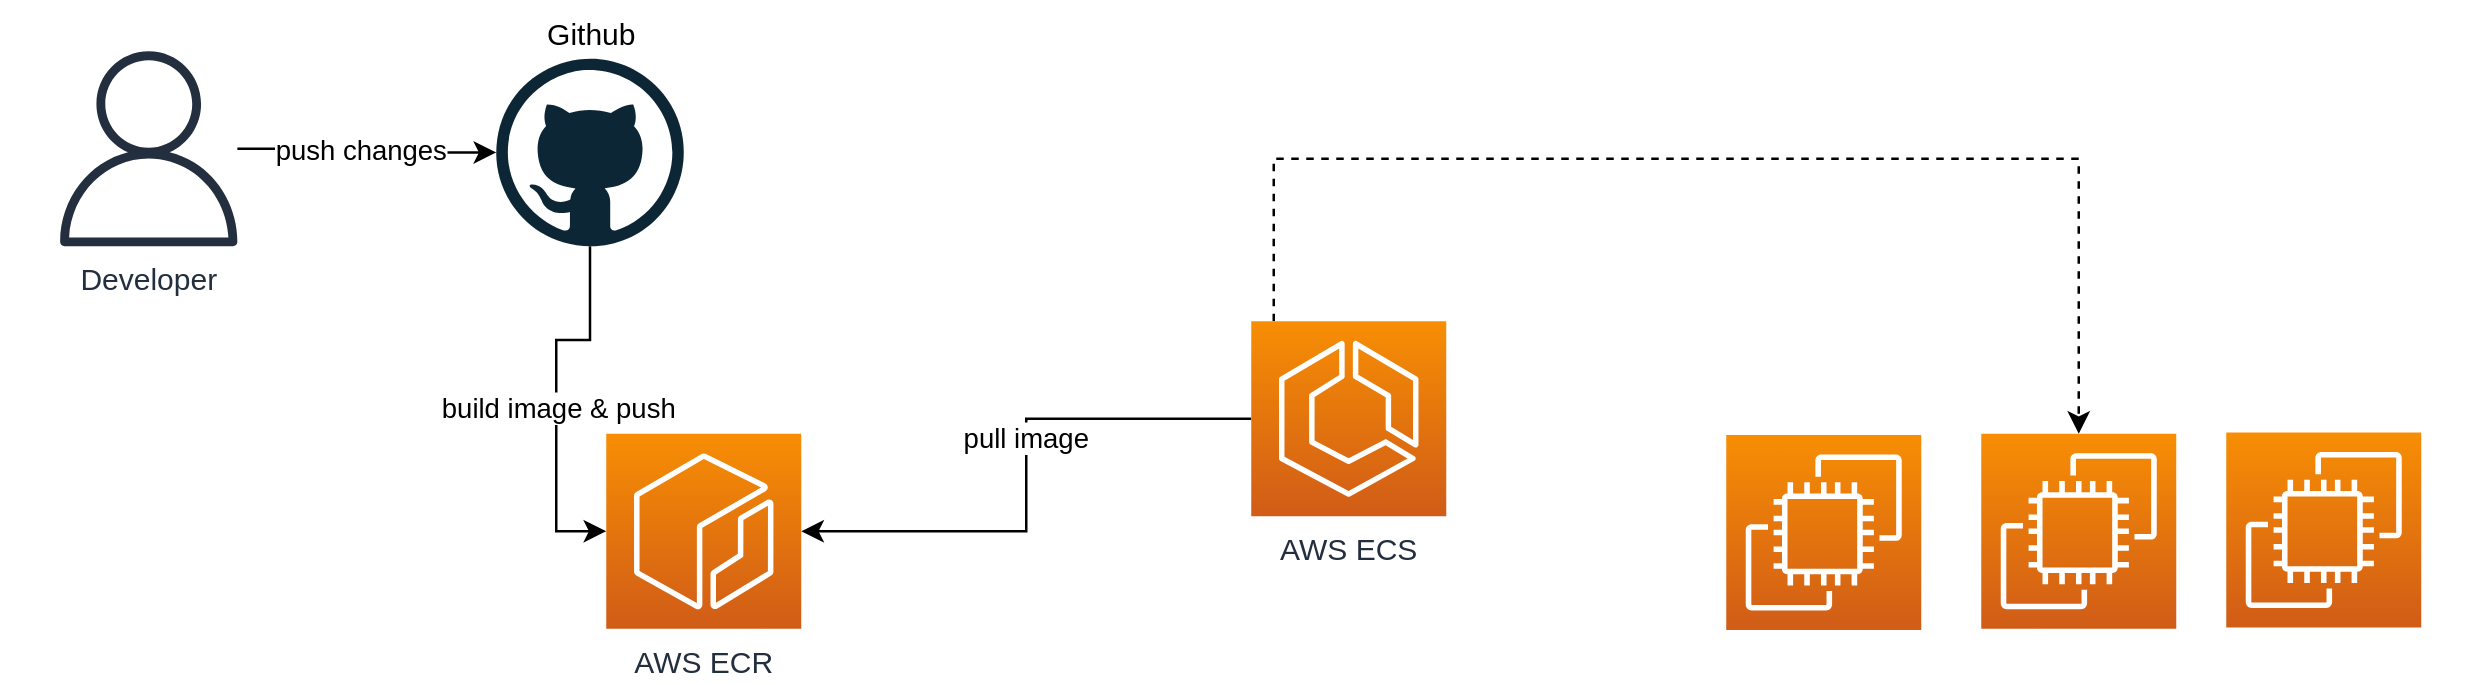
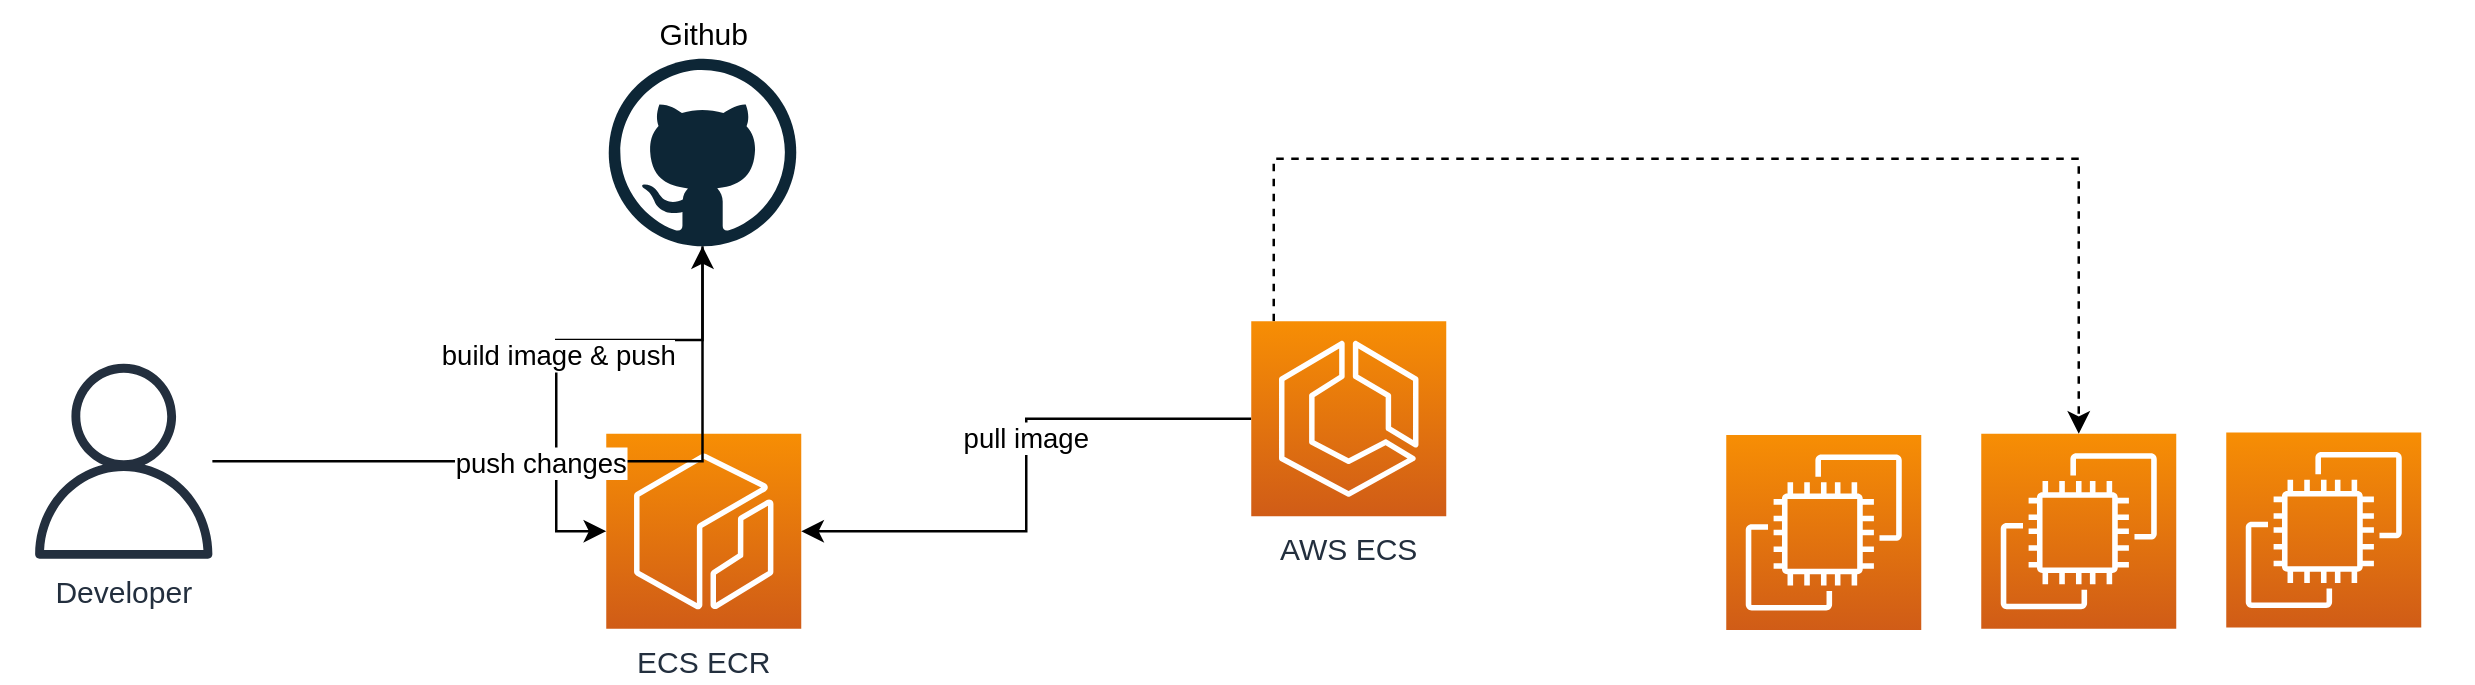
- <mxCell id="13" value="Developer" style="sketch=0;outlineConnect=0;fontColor=#232F3E;gradientColor=none;fillColor=#232F3E;strokeColor=none;dashed=0;verticalLabelPosition=bottom;verticalAlign=top;align=center;html=1;fontSize=12;fontStyle=0;aspect=fixed;pointerEvents=1;shape=mxgraph.aws4.user;" vertex="1" parent="1"><mxGeometry x="20" y="20" width="78" height="78" as="geometry" /></mxCell>
+ <mxCell id="13" value="Developer" style="sketch=0;outlineConnect=0;fontColor=#232F3E;gradientColor=none;fillColor=#232F3E;strokeColor=none;dashed=0;verticalLabelPosition=bottom;verticalAlign=top;align=center;html=1;fontSize=12;fontStyle=0;aspect=fixed;pointerEvents=1;shape=mxgraph.aws4.user;" vertex="1" parent="1"><mxGeometry x="10" y="145" width="78" height="78" as="geometry" /></mxCell>
- <mxCell id="10" value="Github" style="dashed=0;outlineConnect=0;html=1;align=center;labelPosition=center;verticalLabelPosition=top;verticalAlign=bottom;shape=mxgraph.weblogos.github" vertex="1" parent="1"><mxGeometry x="198" y="23" width="75" height="75" as="geometry" /></mxCell>
+ <mxCell id="10" value="Github" style="dashed=0;outlineConnect=0;html=1;align=center;labelPosition=center;verticalLabelPosition=top;verticalAlign=bottom;shape=mxgraph.weblogos.github" vertex="1" parent="1"><mxGeometry x="243" y="23" width="75" height="75" as="geometry" /></mxCell>
- <mxCell id="2" value="AWS ECR" style="sketch=0;points=[[0,0,0],[0.25,0,0],[0.5,0,0],[0.75,0,0],[1,0,0],[0,1,0],[0.25,1,0],[0.5,1,0],[0.75,1,0],[1,1,0],[0,0.25,0],[0,0.5,0],[0,0.75,0],[1,0.25,0],[1,0.5,0],[1,0.75,0]];outlineConnect=0;fontColor=#232F3E;gradientColor=#F78E04;gradientDirection=north;fillColor=#D05C17;strokeColor=#ffffff;dashed=0;verticalLabelPosition=bottom;verticalAlign=top;align=center;html=1;fontSize=12;fontStyle=0;aspect=fixed;shape=mxgraph.aws4.resourceIcon;resIcon=mxgraph.aws4.ecr;" vertex="1" parent="1"><mxGeometry x="242" y="173" width="78" height="78" as="geometry" /></mxCell>
+ <mxCell id="2" value="ECS ECR" style="sketch=0;points=[[0,0,0],[0.25,0,0],[0.5,0,0],[0.75,0,0],[1,0,0],[0,1,0],[0.25,1,0],[0.5,1,0],[0.75,1,0],[1,1,0],[0,0.25,0],[0,0.5,0],[0,0.75,0],[1,0.25,0],[1,0.5,0],[1,0.75,0]];outlineConnect=0;fontColor=#232F3E;gradientColor=#F78E04;gradientDirection=north;fillColor=#D05C17;strokeColor=#ffffff;dashed=0;verticalLabelPosition=bottom;verticalAlign=top;align=center;html=1;fontSize=12;fontStyle=0;aspect=fixed;shape=mxgraph.aws4.resourceIcon;resIcon=mxgraph.aws4.ecr;" vertex="1" parent="1"><mxGeometry x="242" y="173" width="78" height="78" as="geometry" /></mxCell>
